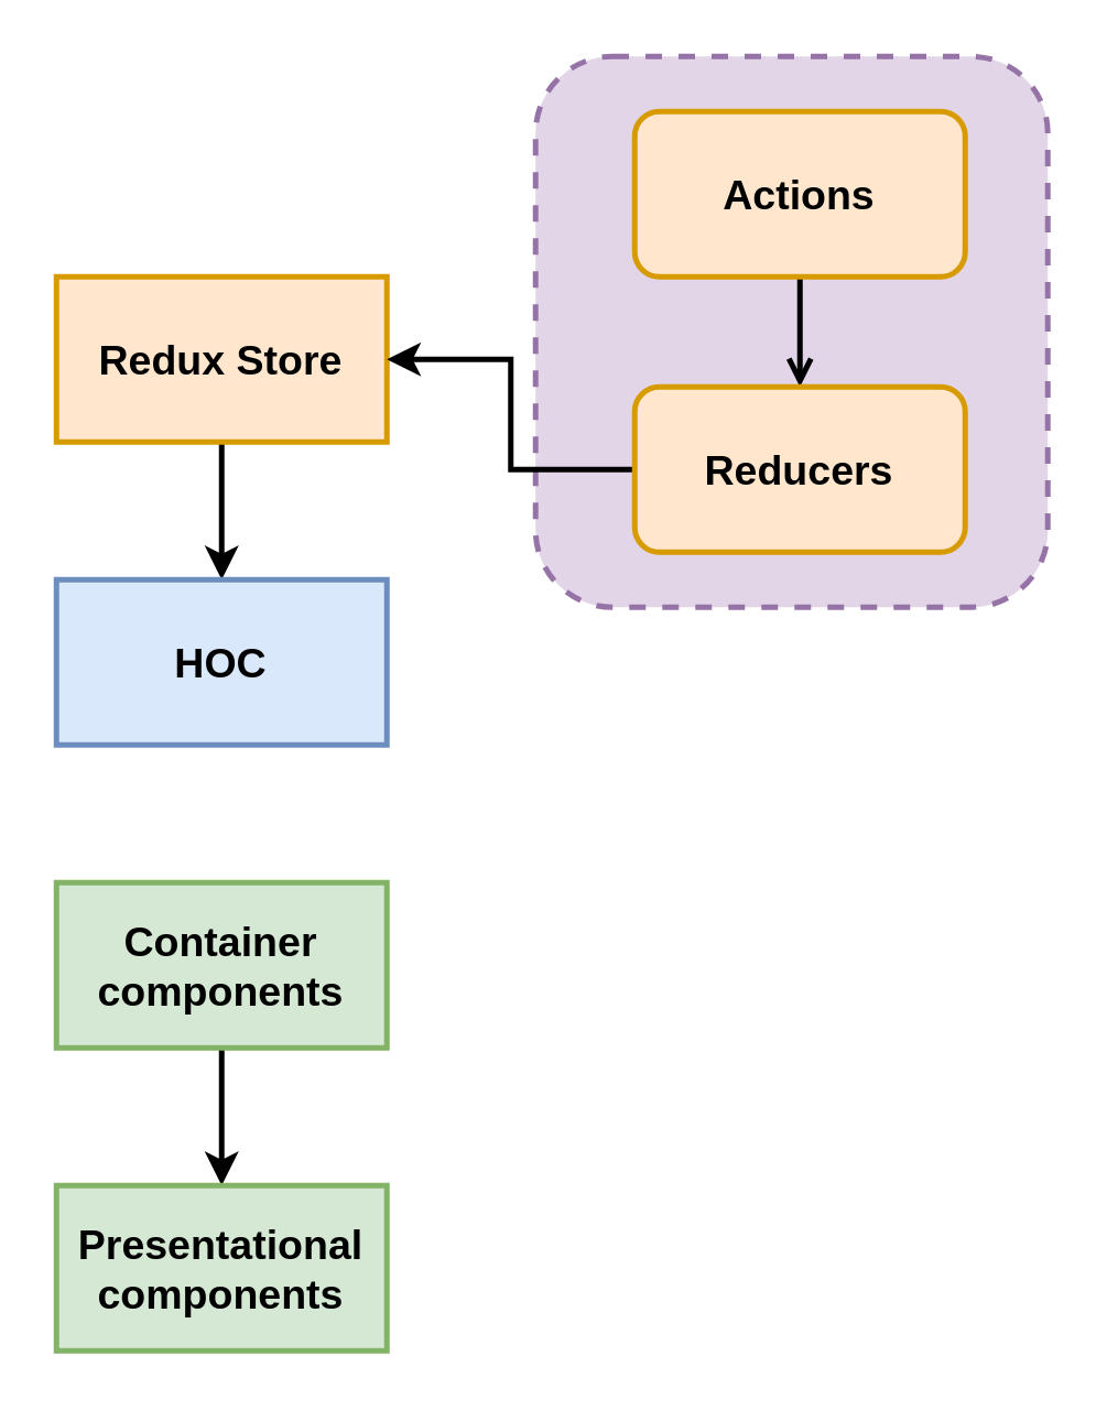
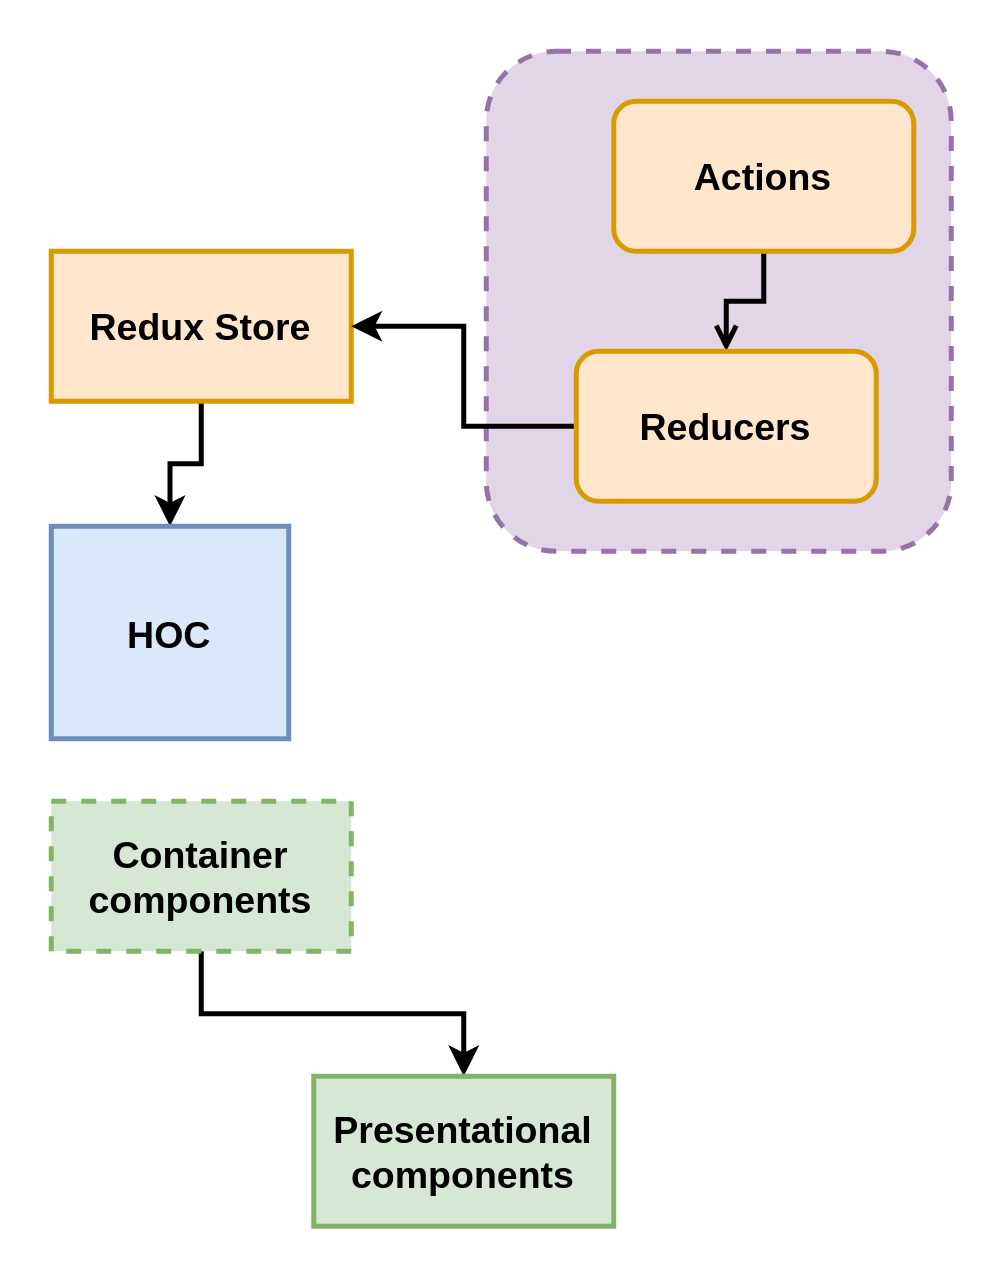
- <mxCell id="10" value="Actions" style="rounded=1;whiteSpace=wrap;html=1;fontSize=15;strokeWidth=2;fontStyle=1;fillColor=#ffe6cc;strokeColor=#d79b00;" vertex="1" parent="1"><mxGeometry x="230" y="40" width="120" height="60" as="geometry" /></mxCell>
+ <mxCell id="10" value="Actions" style="rounded=1;whiteSpace=wrap;html=1;fontSize=15;strokeWidth=2;fontStyle=1;fillColor=#ffe6cc;strokeColor=#d79b00;" vertex="1" parent="1"><mxGeometry x="245" y="40" width="120" height="60" as="geometry" /></mxCell>
- <mxCell id="8" value="HOC" style="rounded=0;whiteSpace=wrap;html=1;strokeWidth=2;fontSize=15;fontStyle=1;fillColor=#dae8fc;strokeColor=#6c8ebf;" vertex="1" parent="1"><mxGeometry x="20" y="210" width="120" height="60" as="geometry" /></mxCell>
+ <mxCell id="8" value="HOC" style="rounded=0;whiteSpace=wrap;html=1;strokeWidth=2;fontSize=15;fontStyle=1;fillColor=#dae8fc;strokeColor=#6c8ebf;" vertex="1" parent="1"><mxGeometry x="20" y="210" width="95" height="85" as="geometry" /></mxCell>
- <mxCell id="6" value="Container components" style="rounded=0;whiteSpace=wrap;html=1;strokeWidth=2;fontSize=15;fontStyle=1;fillColor=#d5e8d4;strokeColor=#82b366;" vertex="1" parent="1"><mxGeometry x="20" y="320" width="120" height="60" as="geometry" /></mxCell>
+ <mxCell id="6" value="Container components" style="rounded=0;whiteSpace=wrap;html=1;strokeWidth=2;fontSize=15;fontStyle=1;fillColor=#d5e8d4;strokeColor=#82b366;dashed=1;" vertex="1" parent="1"><mxGeometry x="20" y="320" width="120" height="60" as="geometry" /></mxCell>
- <mxCell id="7" value="Presentational components" style="rounded=0;whiteSpace=wrap;html=1;strokeWidth=2;fontSize=15;fontStyle=1;fillColor=#d5e8d4;strokeColor=#82b366;" vertex="1" parent="1"><mxGeometry x="20" y="430" width="120" height="60" as="geometry" /></mxCell>
+ <mxCell id="7" value="Presentational components" style="rounded=0;whiteSpace=wrap;html=1;strokeWidth=2;fontSize=15;fontStyle=1;fillColor=#d5e8d4;strokeColor=#82b366;" vertex="1" parent="1"><mxGeometry x="125" y="430" width="120" height="60" as="geometry" /></mxCell>
